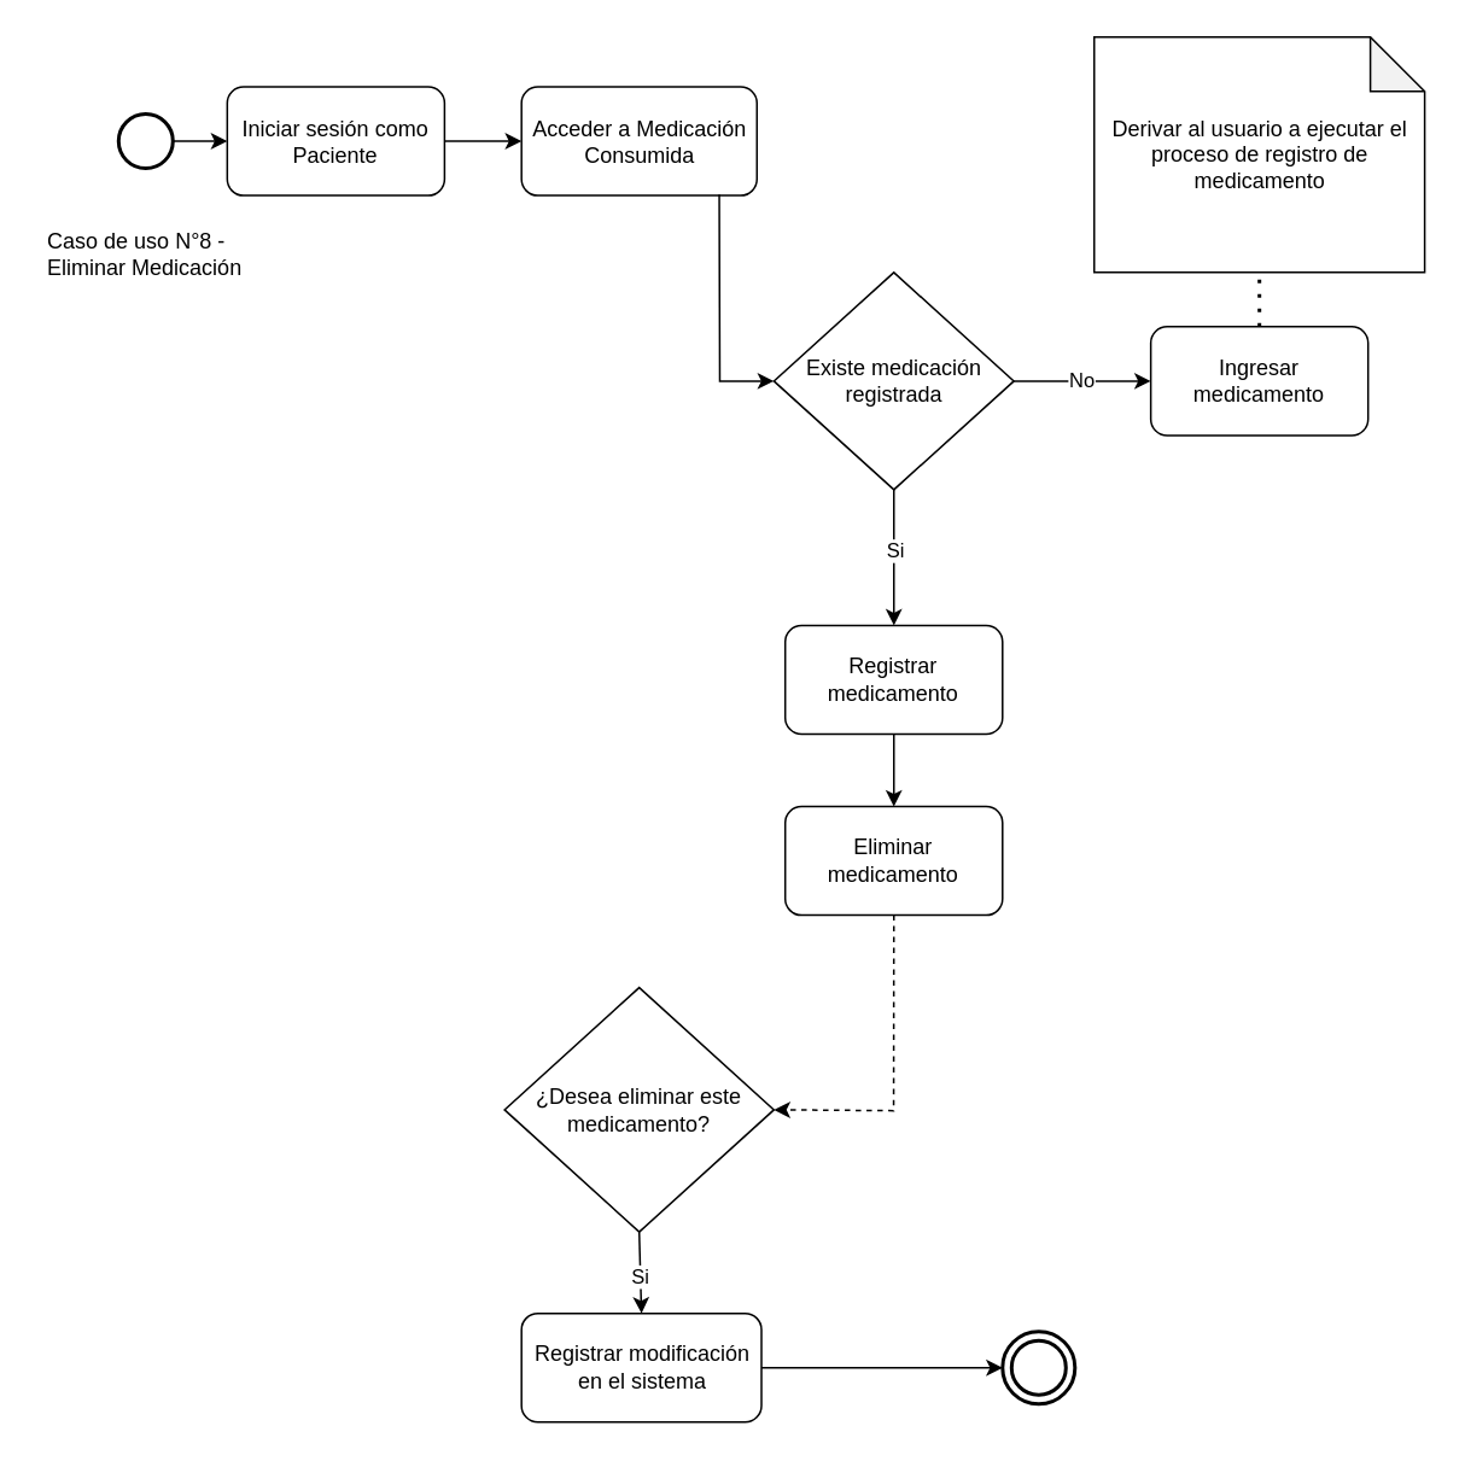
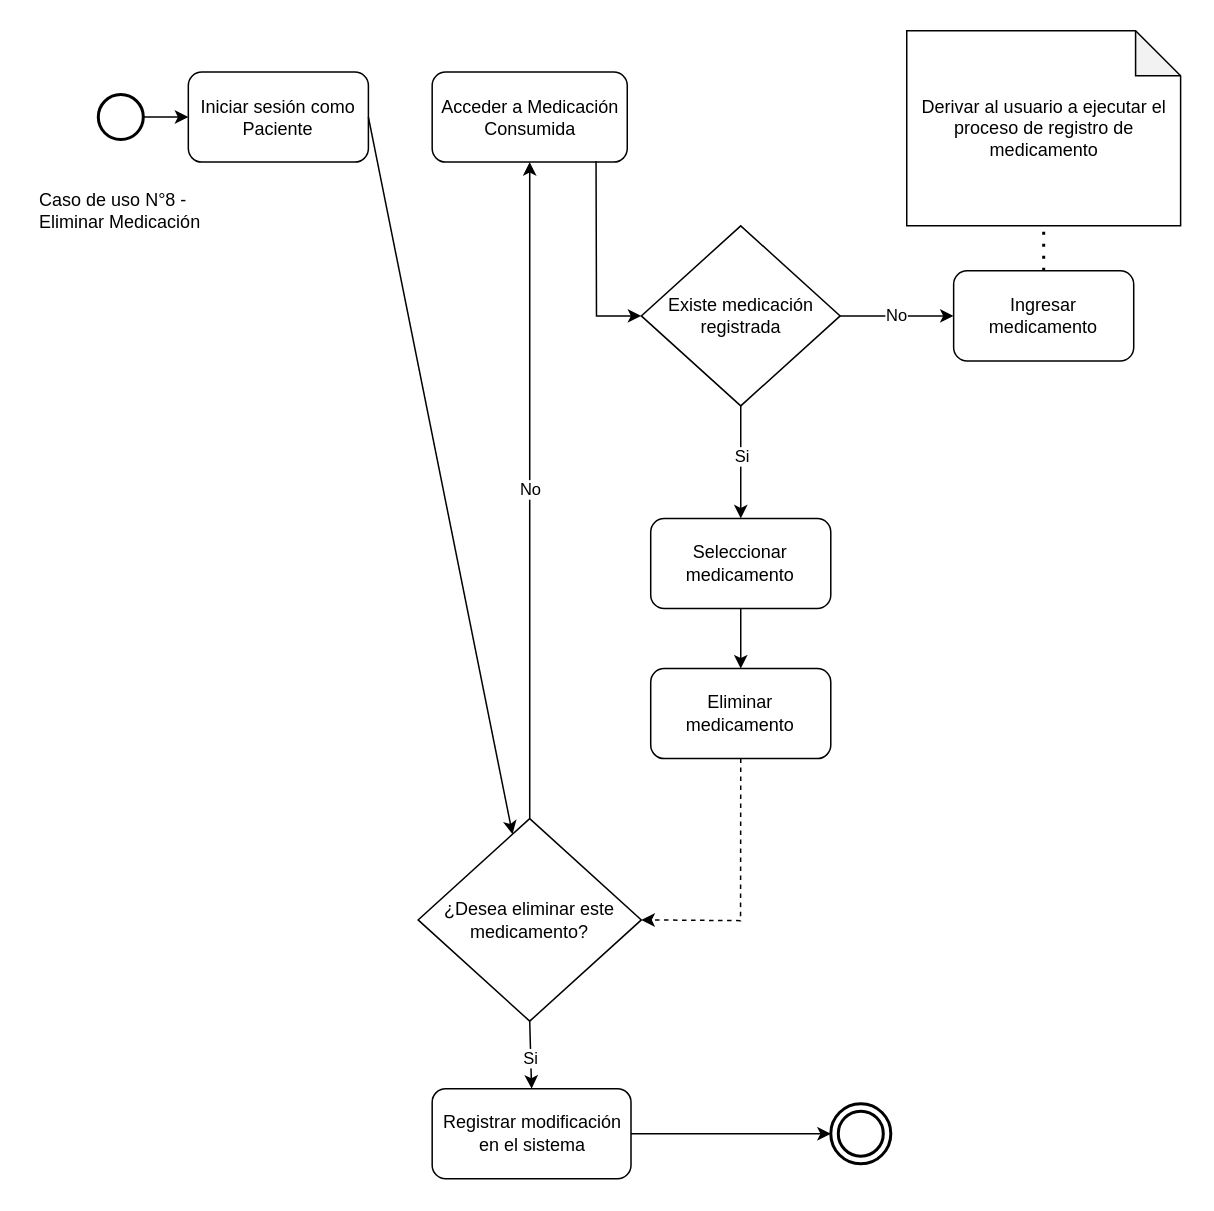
- <mxCell id="6" value="" style="endArrow=classic;html=1;rounded=0;exitX=1;exitY=0.5;exitDx=0;exitDy=0;entryX=0;entryY=0.5;entryDx=0;entryDy=0;" edge="1" parent="1" source="4" target="17"><mxGeometry width="50" height="50" relative="1" as="geometry"><mxPoint x="115" y="102.5" as="sourcePoint" /><mxPoint x="165" y="102.5" as="targetPoint" /></mxGeometry></mxCell>
+ <mxCell id="6" value="" style="endArrow=classic;html=1;rounded=0;exitX=1;exitY=0.5;exitDx=0;exitDy=0;" edge="1" parent="1" source="4" target="21"><mxGeometry width="50" height="50" relative="1" as="geometry"><mxPoint x="115" y="102.5" as="sourcePoint" /><mxPoint x="165" y="102.5" as="targetPoint" /></mxGeometry></mxCell>
+ <mxCell id="24" value="No" style="endArrow=classic;html=1;rounded=0;exitX=0.5;exitY=0;exitDx=0;exitDy=0;entryX=0.5;entryY=1;entryDx=0;entryDy=0;" edge="1" parent="1" source="21" target="17"><mxGeometry width="50" height="50" relative="1" as="geometry"><mxPoint x="435" y="625" as="sourcePoint" /><mxPoint x="515" y="615" as="targetPoint" /><Array as="points" /></mxGeometry></mxCell>
- <mxCell id="12" value="Registrar medicamento" style="rounded=1;whiteSpace=wrap;html=1;" vertex="1" parent="1"><mxGeometry x="433.13" y="345" width="120" height="60" as="geometry" /></mxCell>
+ <mxCell id="12" value="Seleccionar medicamento" style="rounded=1;whiteSpace=wrap;html=1;" vertex="1" parent="1"><mxGeometry x="433.13" y="345" width="120" height="60" as="geometry" /></mxCell>
